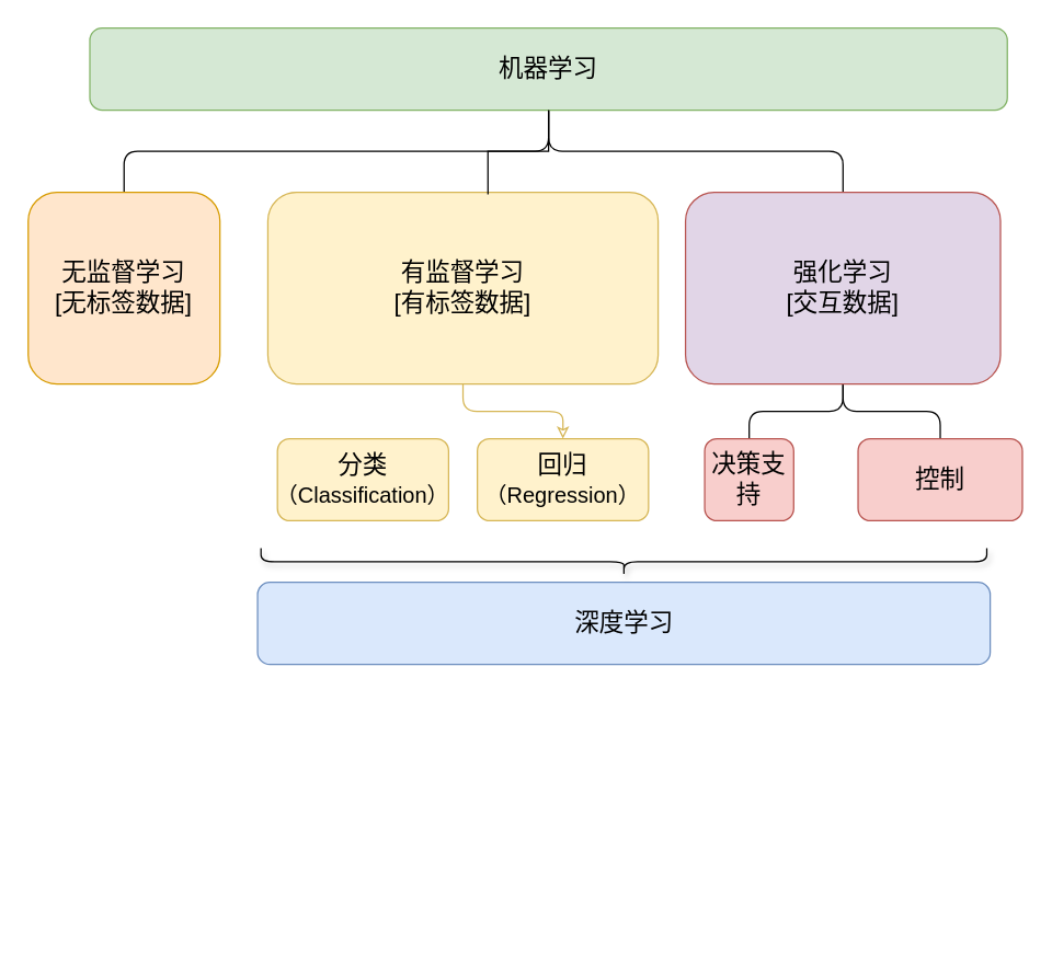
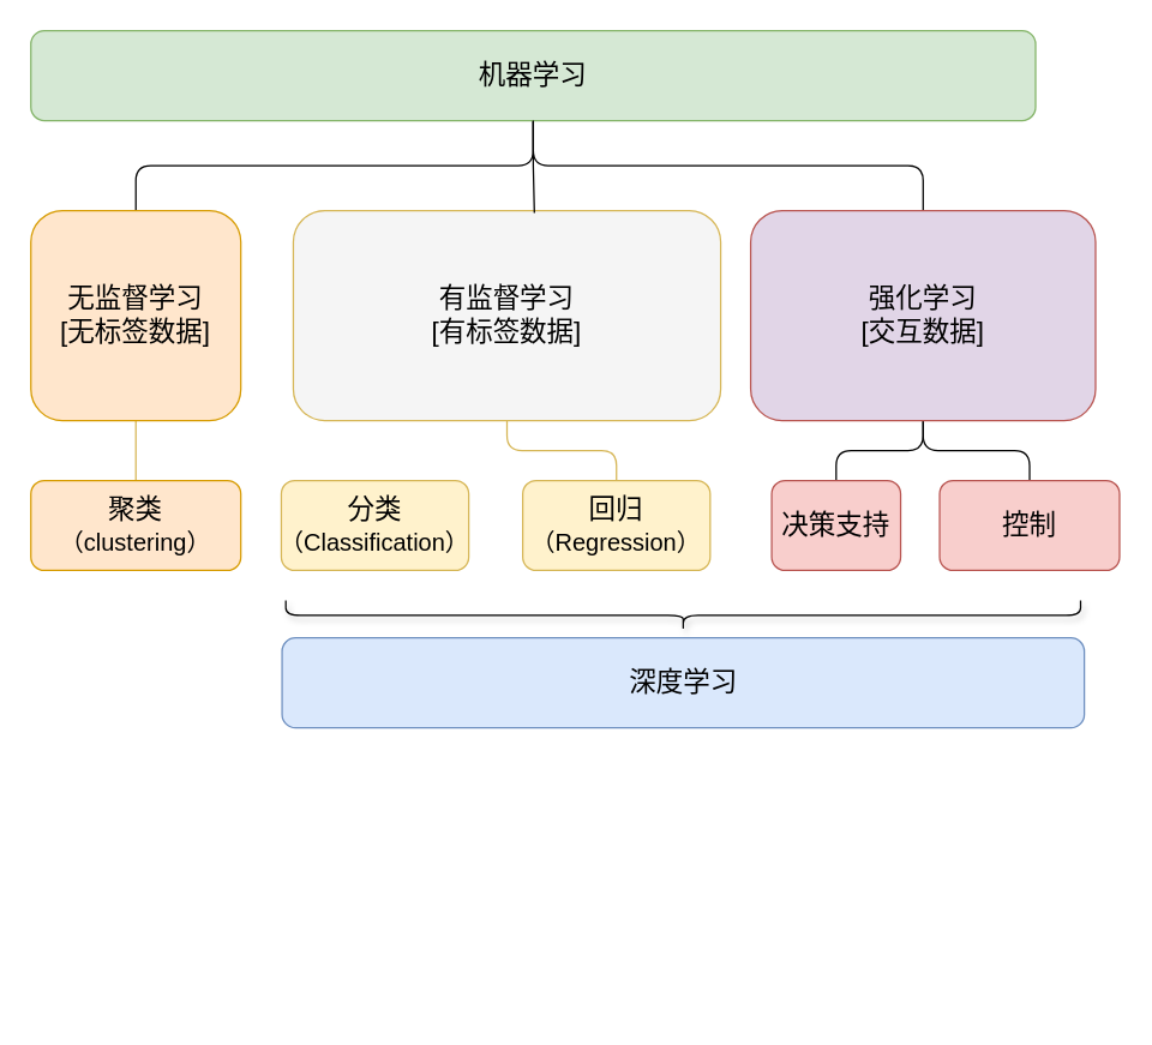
- <mxCell id="4" value="&lt;font style=&quot;font-size: 18px;&quot;&gt;机器学习&lt;/font&gt;" style="rounded=1;whiteSpace=wrap;html=1;fillColor=#d5e8d4;strokeColor=#82b366;" parent="1" vertex="1"><mxGeometry x="65" y="20" width="670" height="60" as="geometry" /></mxCell>
+ <mxCell id="4" value="&lt;font style=&quot;font-size: 18px;&quot;&gt;机器学习&lt;/font&gt;" style="rounded=1;whiteSpace=wrap;html=1;fillColor=#d5e8d4;strokeColor=#82b366;" parent="1" vertex="1"><mxGeometry x="20" y="20" width="670" height="60" as="geometry" /></mxCell>
- <mxCell id="8" value="&lt;font style=&quot;font-size: 18px;&quot;&gt;有监督学习&lt;/font&gt;&lt;div&gt;&lt;span style=&quot;font-size: 18px;&quot;&gt;[有标签数据]&lt;/span&gt;&lt;/div&gt;" style="rounded=1;whiteSpace=wrap;html=1;fillColor=#fff2cc;strokeColor=#d6b656;" parent="1" vertex="1"><mxGeometry x="195" y="140" width="285" height="140" as="geometry" /></mxCell>
+ <mxCell id="8" value="&lt;font style=&quot;font-size: 18px;&quot;&gt;有监督学习&lt;/font&gt;&lt;div&gt;&lt;span style=&quot;font-size: 18px;&quot;&gt;[有标签数据]&lt;/span&gt;&lt;/div&gt;" style="rounded=1;whiteSpace=wrap;html=1;fillColor=#f5f5f5;strokeColor=#d6b656;" parent="1" vertex="1"><mxGeometry x="195" y="140" width="285" height="140" as="geometry" /></mxCell>
+ <mxCell id="5" style="edgeStyle=orthogonalEdgeStyle;rounded=1;orthogonalLoop=1;jettySize=auto;html=1;entryX=0.5;entryY=0;entryDx=0;entryDy=0;curved=0;endArrow=none;endFill=0;fillColor=#fff2cc;strokeColor=#d6b656;" parent="1" source="6" target="12" edge="1"><mxGeometry relative="1" as="geometry" /></mxCell>
- <mxCell id="7" style="edgeStyle=orthogonalEdgeStyle;rounded=1;orthogonalLoop=1;jettySize=auto;html=1;entryX=0.5;entryY=0;entryDx=0;entryDy=0;curved=0;endArrow=classic;endFill=0;fillColor=#fff2cc;strokeColor=#d6b656;" parent="1" source="8" target="14" edge="1"><mxGeometry relative="1" as="geometry" /></mxCell>
+ <mxCell id="7" style="edgeStyle=orthogonalEdgeStyle;rounded=1;orthogonalLoop=1;jettySize=auto;html=1;entryX=0.5;entryY=0;entryDx=0;entryDy=0;curved=0;endArrow=none;endFill=0;fillColor=#fff2cc;strokeColor=#d6b656;" parent="1" source="8" target="14" edge="1"><mxGeometry relative="1" as="geometry" /></mxCell>
+ <mxCell id="12" value="&lt;font style=&quot;font-size: 18px;&quot;&gt;聚类&lt;/font&gt;&lt;div&gt;&lt;font size=&quot;3&quot;&gt;（clustering）&lt;/font&gt;&lt;/div&gt;" style="rounded=1;whiteSpace=wrap;html=1;fillColor=#ffe6cc;strokeColor=#d79b00;" parent="1" vertex="1"><mxGeometry x="20" y="320" width="140" height="60" as="geometry" /></mxCell>
- <mxCell id="13" value="&lt;font style=&quot;font-size: 18px;&quot;&gt;分类&lt;/font&gt;&lt;div&gt;&lt;font size=&quot;3&quot;&gt;（Classification）&lt;/font&gt;&lt;/div&gt;" style="rounded=1;whiteSpace=wrap;html=1;fillColor=#fff2cc;strokeColor=#d6b656;" parent="1" vertex="1"><mxGeometry x="202" y="320" width="125" height="60" as="geometry" /></mxCell>
+ <mxCell id="13" value="&lt;font style=&quot;font-size: 18px;&quot;&gt;分类&lt;/font&gt;&lt;div&gt;&lt;font size=&quot;3&quot;&gt;（Classification）&lt;/font&gt;&lt;/div&gt;" style="rounded=1;whiteSpace=wrap;html=1;fillColor=#fff2cc;strokeColor=#d6b656;" parent="1" vertex="1"><mxGeometry x="187" y="320" width="125" height="60" as="geometry" /></mxCell>
- <mxCell id="15" value="&lt;span style=&quot;font-size: 18px;&quot;&gt;决策支持&lt;/span&gt;" style="rounded=1;whiteSpace=wrap;html=1;fillColor=#f8cecc;strokeColor=#b85450;" parent="1" vertex="1"><mxGeometry x="514" y="320" width="65" height="60" as="geometry" /></mxCell>
+ <mxCell id="15" value="&lt;span style=&quot;font-size: 18px;&quot;&gt;决策支持&lt;/span&gt;" style="rounded=1;whiteSpace=wrap;html=1;fillColor=#f8cecc;strokeColor=#b85450;" parent="1" vertex="1"><mxGeometry x="514" y="320" width="86" height="60" as="geometry" /></mxCell>
